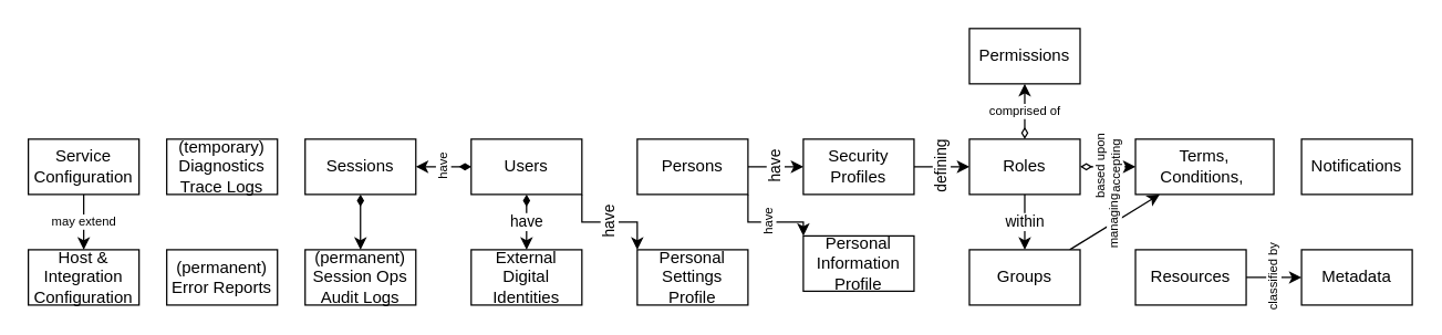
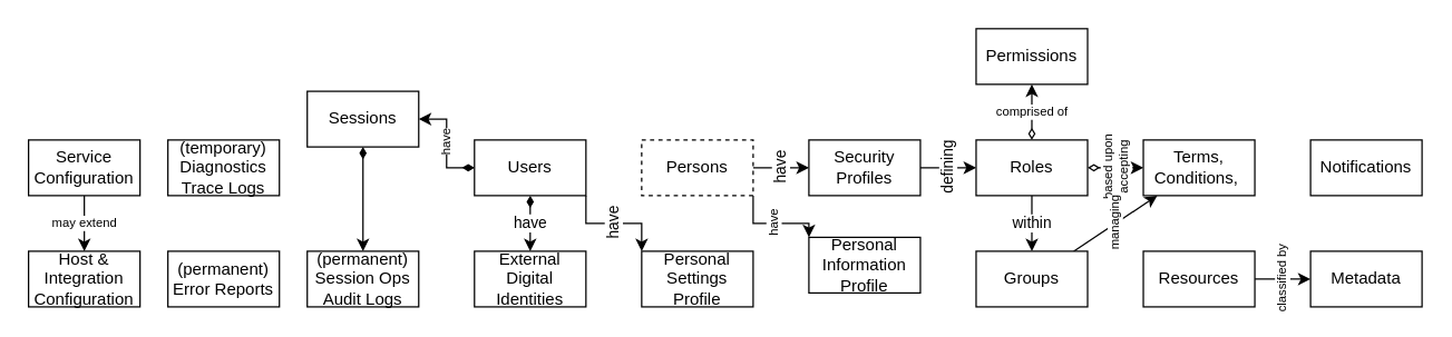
- <mxCell id="8" value="Sessions" style="rounded=0;whiteSpace=wrap;html=1;" vertex="1" parent="1"><mxGeometry x="220" y="100" width="80" height="40" as="geometry" /></mxCell>
+ <mxCell id="8" value="Sessions" style="rounded=0;whiteSpace=wrap;html=1;" vertex="1" parent="1"><mxGeometry x="220" y="65" width="80" height="40" as="geometry" /></mxCell>
- <mxCell id="14" value="Persons" style="rounded=0;whiteSpace=wrap;html=1;" vertex="1" parent="1"><mxGeometry x="460" y="100" width="80" height="40" as="geometry" /></mxCell>
+ <mxCell id="14" value="Persons" style="rounded=0;whiteSpace=wrap;html=1;dashed=1;" vertex="1" parent="1"><mxGeometry x="460" y="100" width="80" height="40" as="geometry" /></mxCell>
- <mxCell id="32" value="Terms, Conditions,&amp;nbsp;" style="rounded=0;whiteSpace=wrap;html=1;" vertex="1" parent="1"><mxGeometry x="820" y="100" width="100" height="40" as="geometry" /></mxCell>
+ <mxCell id="32" value="Terms, Conditions,&amp;nbsp;" style="rounded=0;whiteSpace=wrap;html=1;" vertex="1" parent="1"><mxGeometry x="820" y="100" width="80" height="40" as="geometry" /></mxCell>
